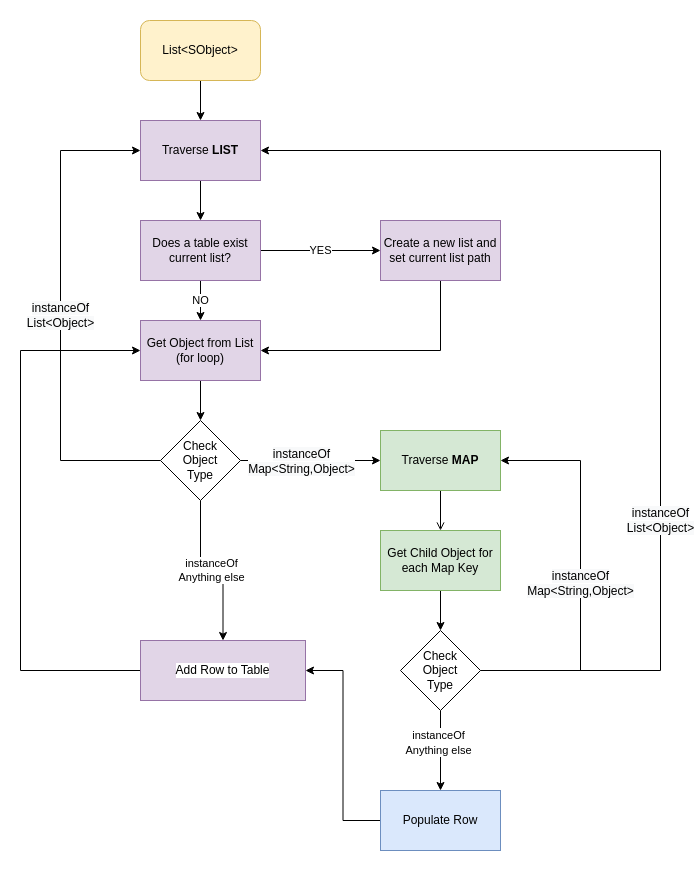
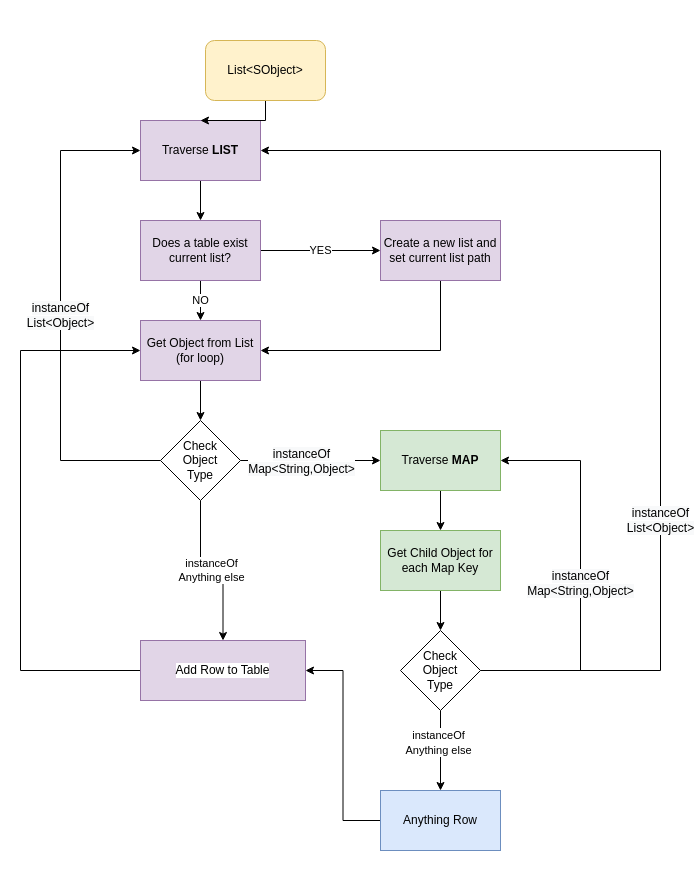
- <mxCell id="15" value="&lt;span&gt;List&amp;lt;SObject&amp;gt;&lt;br&gt;&lt;/span&gt;" style="rounded=1;whiteSpace=wrap;html=1;fillColor=#fff2cc;strokeColor=#d6b656;" parent="1" vertex="1"><mxGeometry x="140" y="20" width="120" height="60" as="geometry" /></mxCell>
+ <mxCell id="15" value="&lt;span&gt;List&amp;lt;SObject&amp;gt;&lt;br&gt;&lt;/span&gt;" style="rounded=1;whiteSpace=wrap;html=1;fillColor=#fff2cc;strokeColor=#d6b656;" parent="1" vertex="1"><mxGeometry x="205" y="40" width="120" height="60" as="geometry" /></mxCell>
- <mxCell id="13" style="edgeStyle=orthogonalEdgeStyle;rounded=0;orthogonalLoop=1;jettySize=auto;html=1;exitX=0.5;exitY=1;exitDx=0;exitDy=0;entryX=0.5;entryY=0;entryDx=0;entryDy=0;endArrow=open;" parent="1" source="14" target="17" edge="1"><mxGeometry relative="1" as="geometry" /></mxCell>
+ <mxCell id="13" style="edgeStyle=orthogonalEdgeStyle;rounded=0;orthogonalLoop=1;jettySize=auto;html=1;exitX=0.5;exitY=1;exitDx=0;exitDy=0;entryX=0.5;entryY=0;entryDx=0;entryDy=0;" parent="1" source="14" target="17" edge="1"><mxGeometry relative="1" as="geometry" /></mxCell>
- <mxCell id="19" value="Populate Row" style="rounded=0;whiteSpace=wrap;html=1;fillColor=#dae8fc;strokeColor=#6c8ebf;" parent="1" vertex="1"><mxGeometry x="380" y="790" width="120" height="60" as="geometry" /></mxCell>
+ <mxCell id="19" value="Anything Row" style="rounded=0;whiteSpace=wrap;html=1;fillColor=#dae8fc;strokeColor=#6c8ebf;" parent="1" vertex="1"><mxGeometry x="380" y="790" width="120" height="60" as="geometry" /></mxCell>
